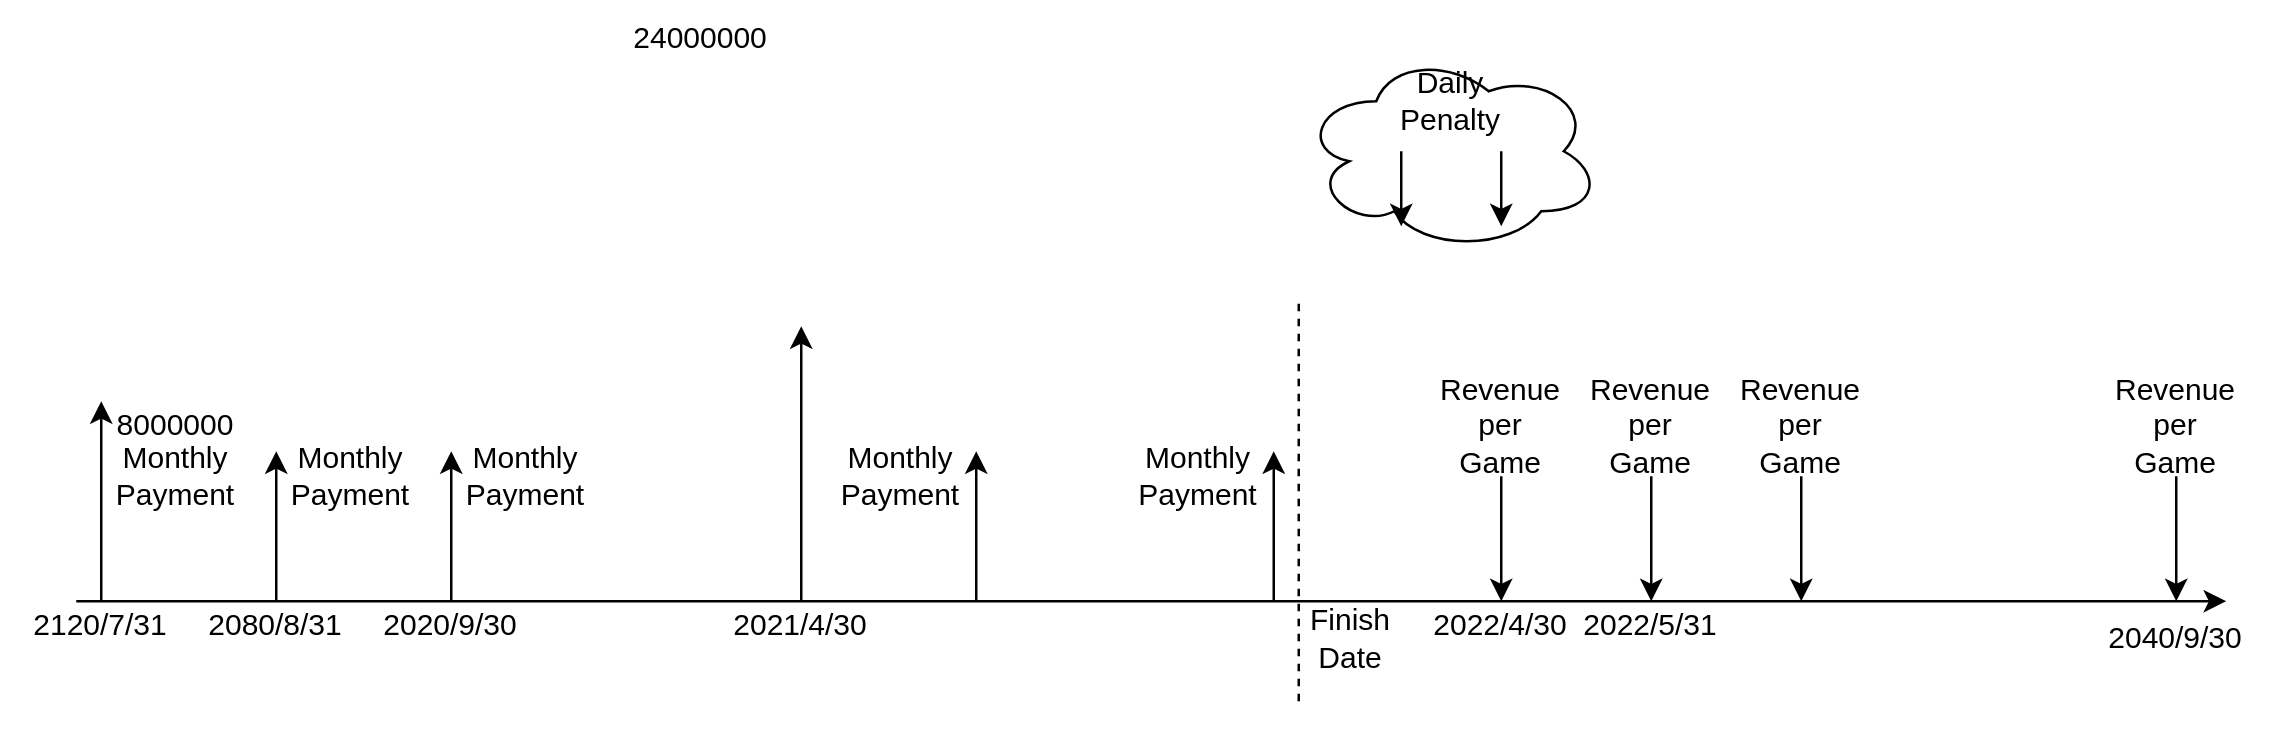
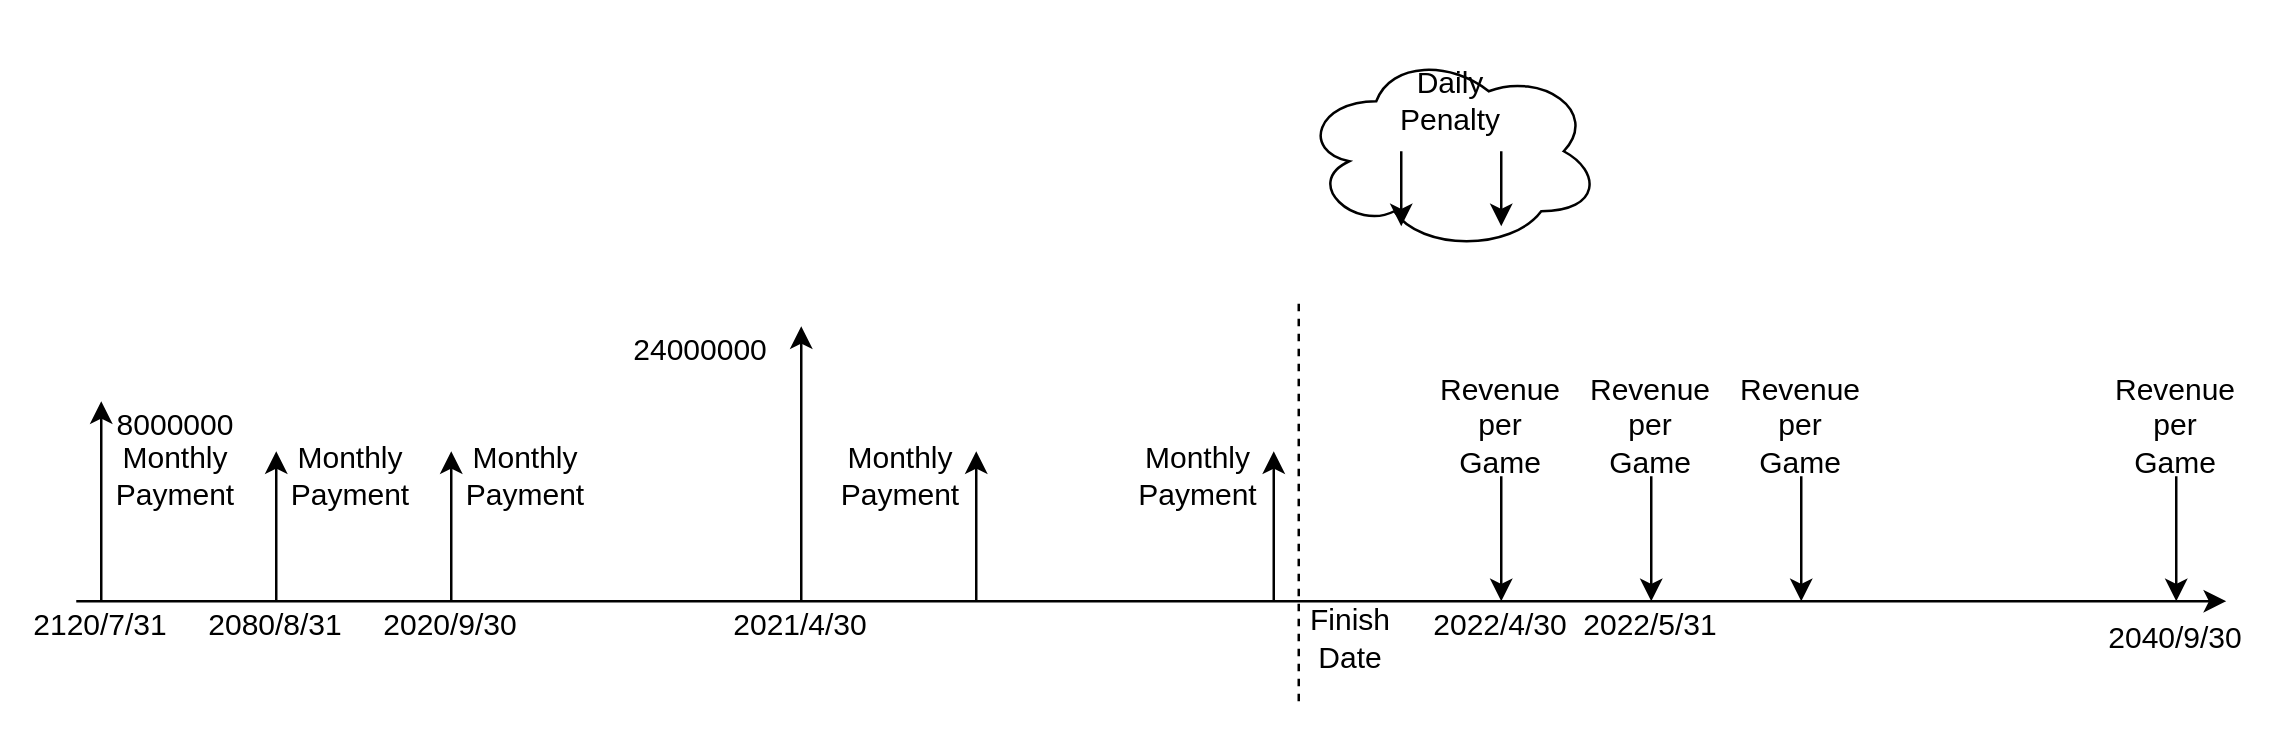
- <mxCell id="16" value="24000000" style="text;html=1;strokeColor=none;fillColor=none;align=center;verticalAlign=middle;whiteSpace=wrap;rounded=0;" parent="1" vertex="1"><mxGeometry x="260" y="5" width="40" height="20" as="geometry" /></mxCell>
+ <mxCell id="16" value="24000000" style="text;html=1;strokeColor=none;fillColor=none;align=center;verticalAlign=middle;whiteSpace=wrap;rounded=0;" parent="1" vertex="1"><mxGeometry x="260" y="130" width="40" height="20" as="geometry" /></mxCell>
